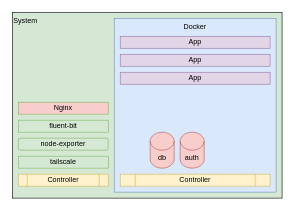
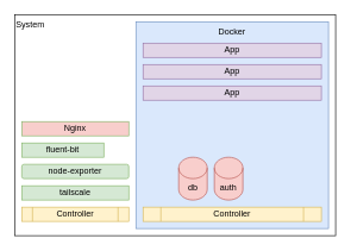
- <mxCell id="2" value="System" style="rounded=0;whiteSpace=wrap;html=1;align=left;verticalAlign=top;fillColor=#d5e8d4;" parent="1" vertex="1"><mxGeometry x="20" y="20" width="450" height="310" as="geometry" /></mxCell>
+ <mxCell id="2" value="System" style="rounded=0;whiteSpace=wrap;html=1;align=left;verticalAlign=top;" parent="1" vertex="1"><mxGeometry x="20" y="20" width="450" height="310" as="geometry" /></mxCell>
- <mxCell id="9" value="fluent-bit" style="rounded=0;whiteSpace=wrap;html=1;fillColor=#d5e8d4;strokeColor=#82b366;" parent="1" vertex="1"><mxGeometry x="30" y="200" width="150" height="20" as="geometry" /></mxCell>
+ <mxCell id="9" value="fluent-bit" style="rounded=0;whiteSpace=wrap;html=1;fillColor=#d5e8d4;strokeColor=#82b366;" parent="1" vertex="1"><mxGeometry x="30" y="200" width="115" height="20" as="geometry" /></mxCell>
